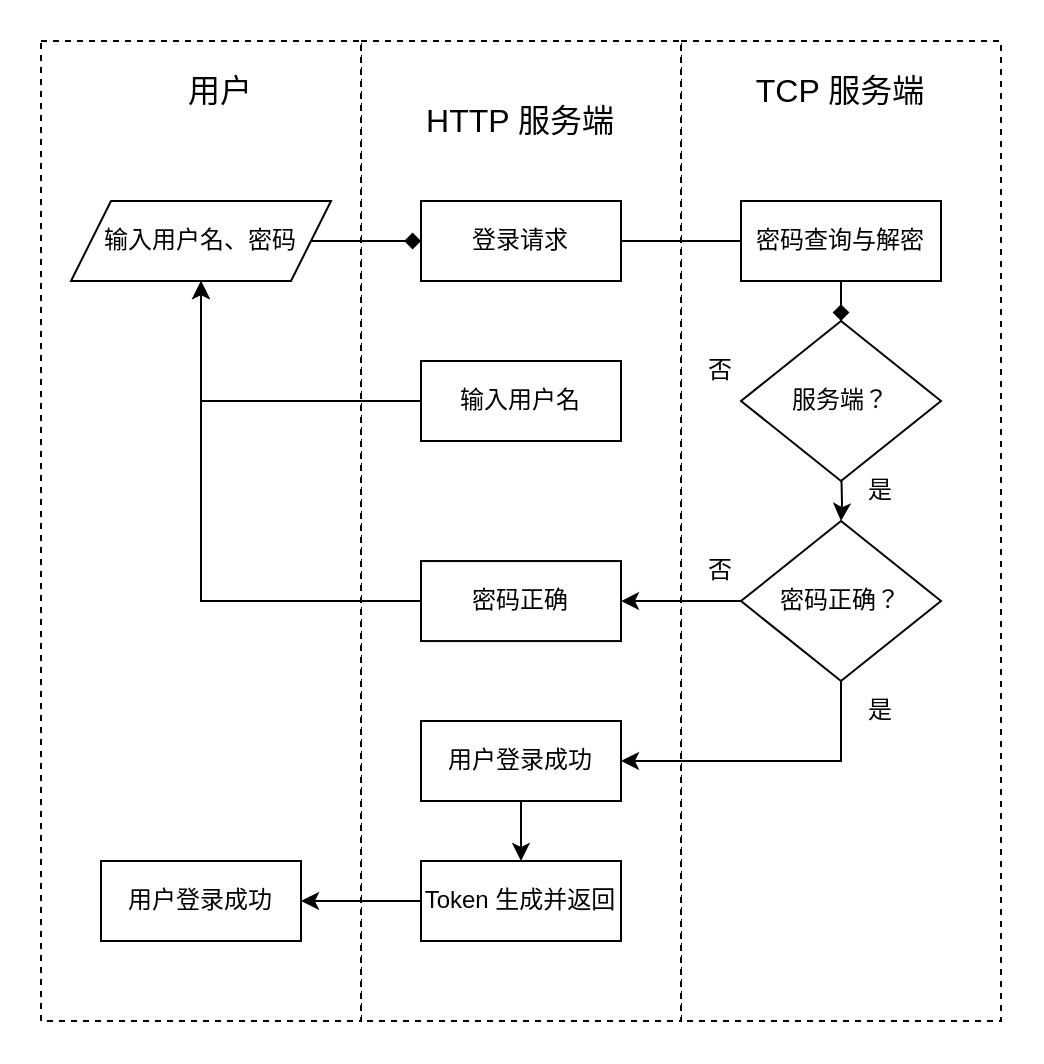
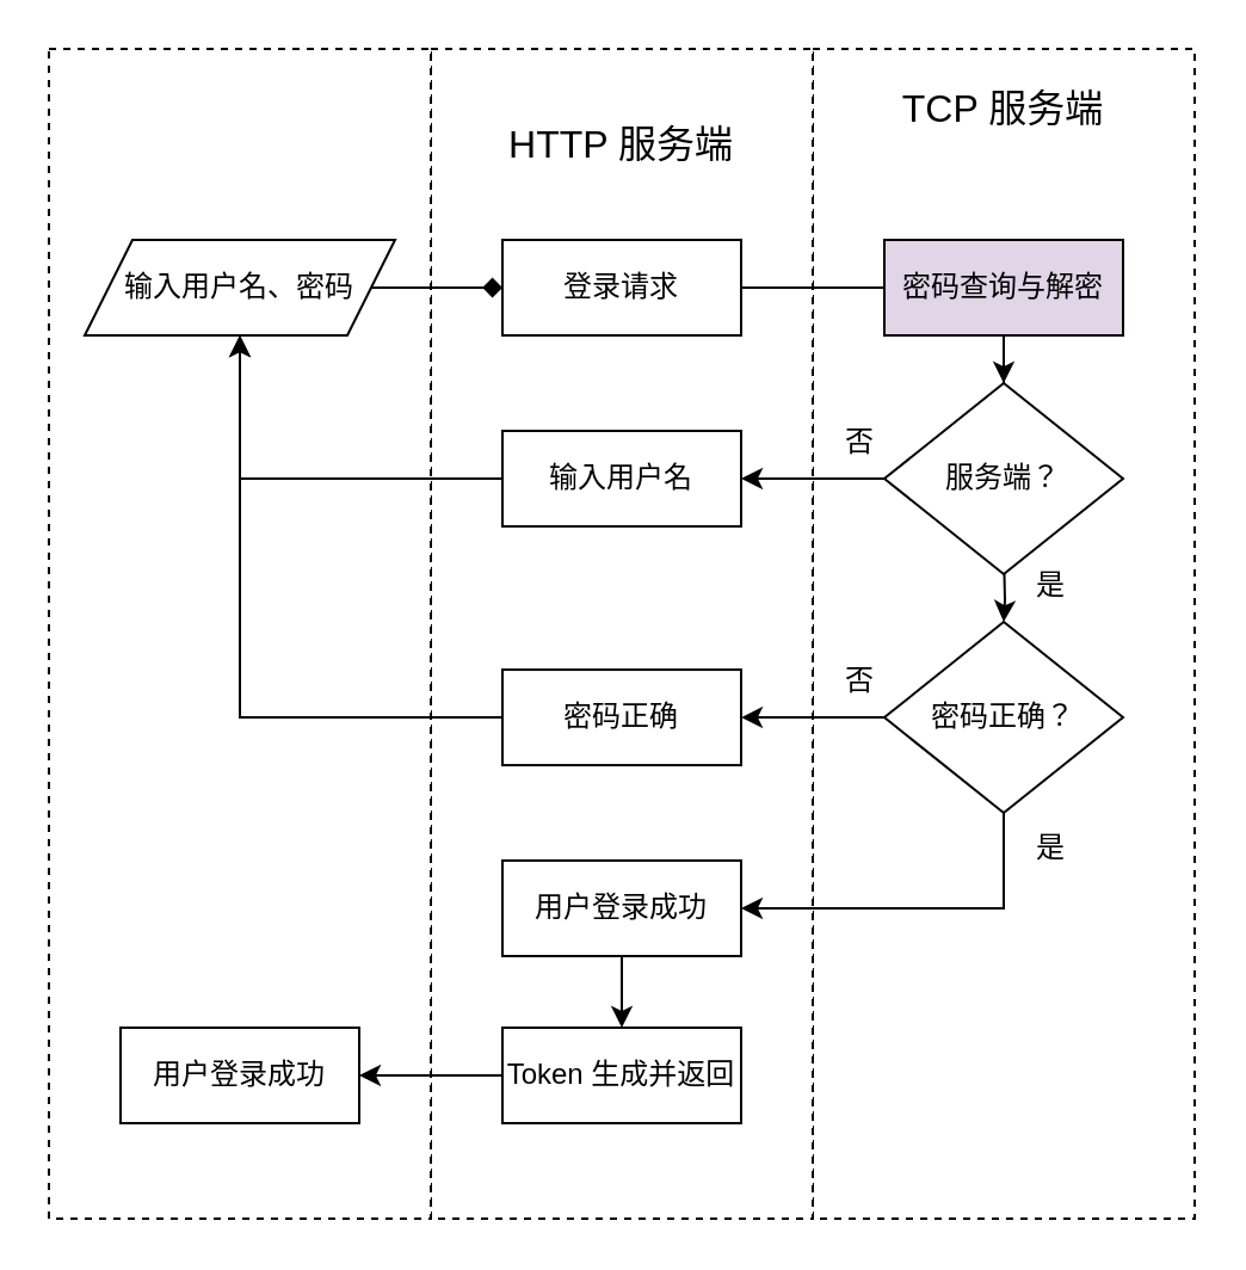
- <mxCell id="27" value="&lt;font style=&quot;font-size: 16px;&quot;&gt;用户&lt;/font&gt;" style="text;html=1;strokeColor=none;fillColor=none;align=center;verticalAlign=middle;whiteSpace=wrap;rounded=0;" vertex="1" parent="1"><mxGeometry x="80" y="30" width="60" height="30" as="geometry" /></mxCell>
- <mxCell id="10" value="密码查询与解密" style="rounded=0;whiteSpace=wrap;html=1;" vertex="1" parent="1"><mxGeometry x="370" y="100" width="100" height="40" as="geometry" /></mxCell>
+ <mxCell id="10" value="密码查询与解密" style="rounded=0;whiteSpace=wrap;html=1;fillColor=#e1d5e7;" vertex="1" parent="1"><mxGeometry x="370" y="100" width="100" height="40" as="geometry" /></mxCell>
- <mxCell id="9" value="" style="edgeStyle=orthogonalEdgeStyle;rounded=0;orthogonalLoop=1;jettySize=auto;html=1;endArrow=diamond;" edge="1" parent="1" source="10" target="13"><mxGeometry relative="1" as="geometry" /></mxCell>
+ <mxCell id="9" value="" style="edgeStyle=orthogonalEdgeStyle;rounded=0;orthogonalLoop=1;jettySize=auto;html=1;" edge="1" parent="1" source="10" target="13"><mxGeometry relative="1" as="geometry" /></mxCell>
+ <mxCell id="11" value="" style="edgeStyle=orthogonalEdgeStyle;rounded=0;orthogonalLoop=1;jettySize=auto;html=1;" edge="1" parent="1" source="13" target="15"><mxGeometry relative="1" as="geometry" /></mxCell>
